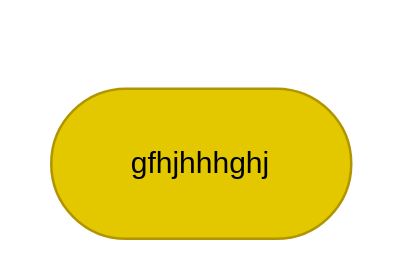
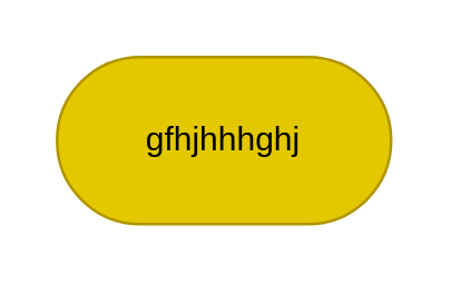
- <mxCell id="2" value="gfhjhhhghj" style="rounded=1;whiteSpace=wrap;html=1;labelBackgroundColor=none;fillColor=#e3c800;arcSize=50;fontColor=#000000;strokeColor=#B09500;" vertex="1" parent="1"><mxGeometry x="20" y="35" width="120" height="60" as="geometry" /></mxCell>
+ <mxCell id="2" value="gfhjhhhghj" style="rounded=1;whiteSpace=wrap;html=1;labelBackgroundColor=none;fillColor=#e3c800;arcSize=50;fontColor=#000000;strokeColor=#B09500;" vertex="1" parent="1"><mxGeometry x="20" y="20" width="120" height="60" as="geometry" /></mxCell>
